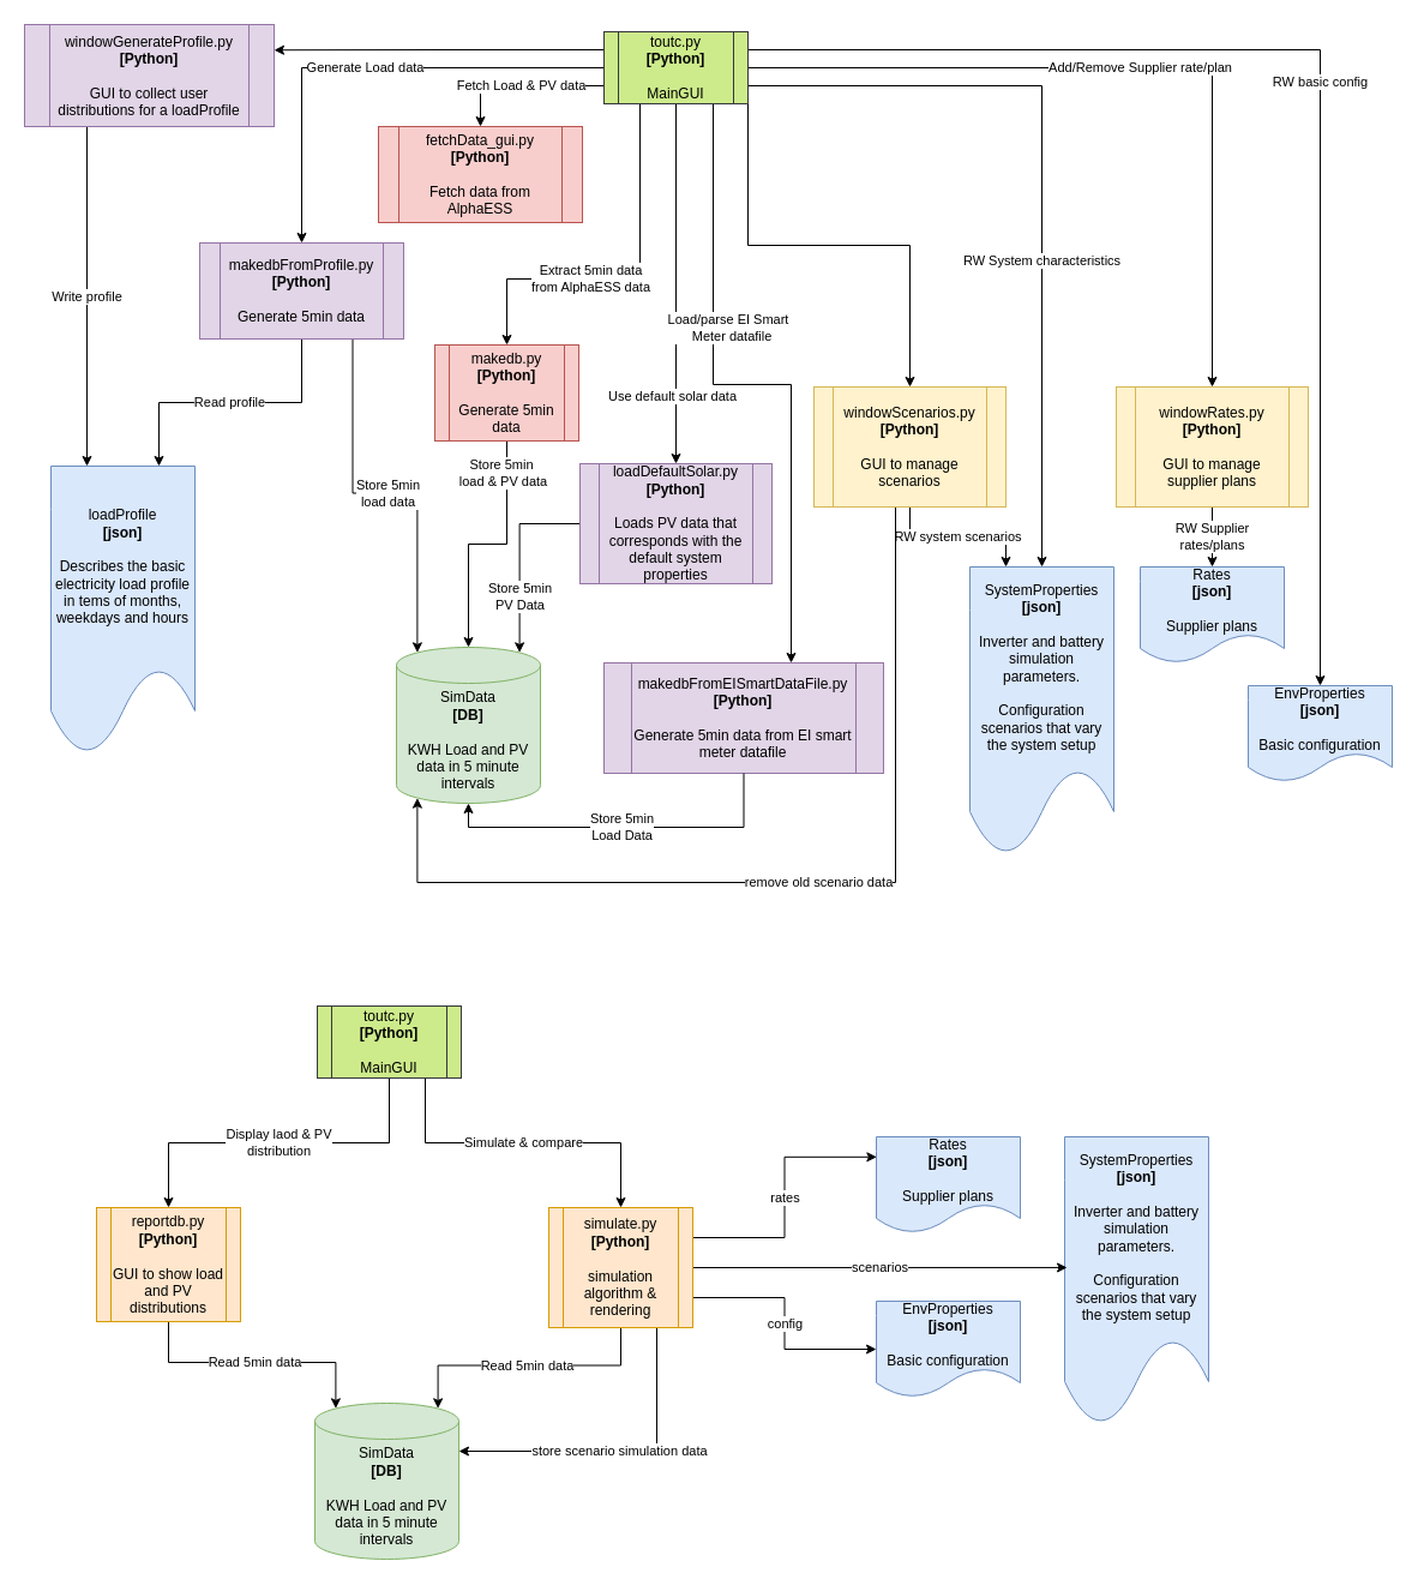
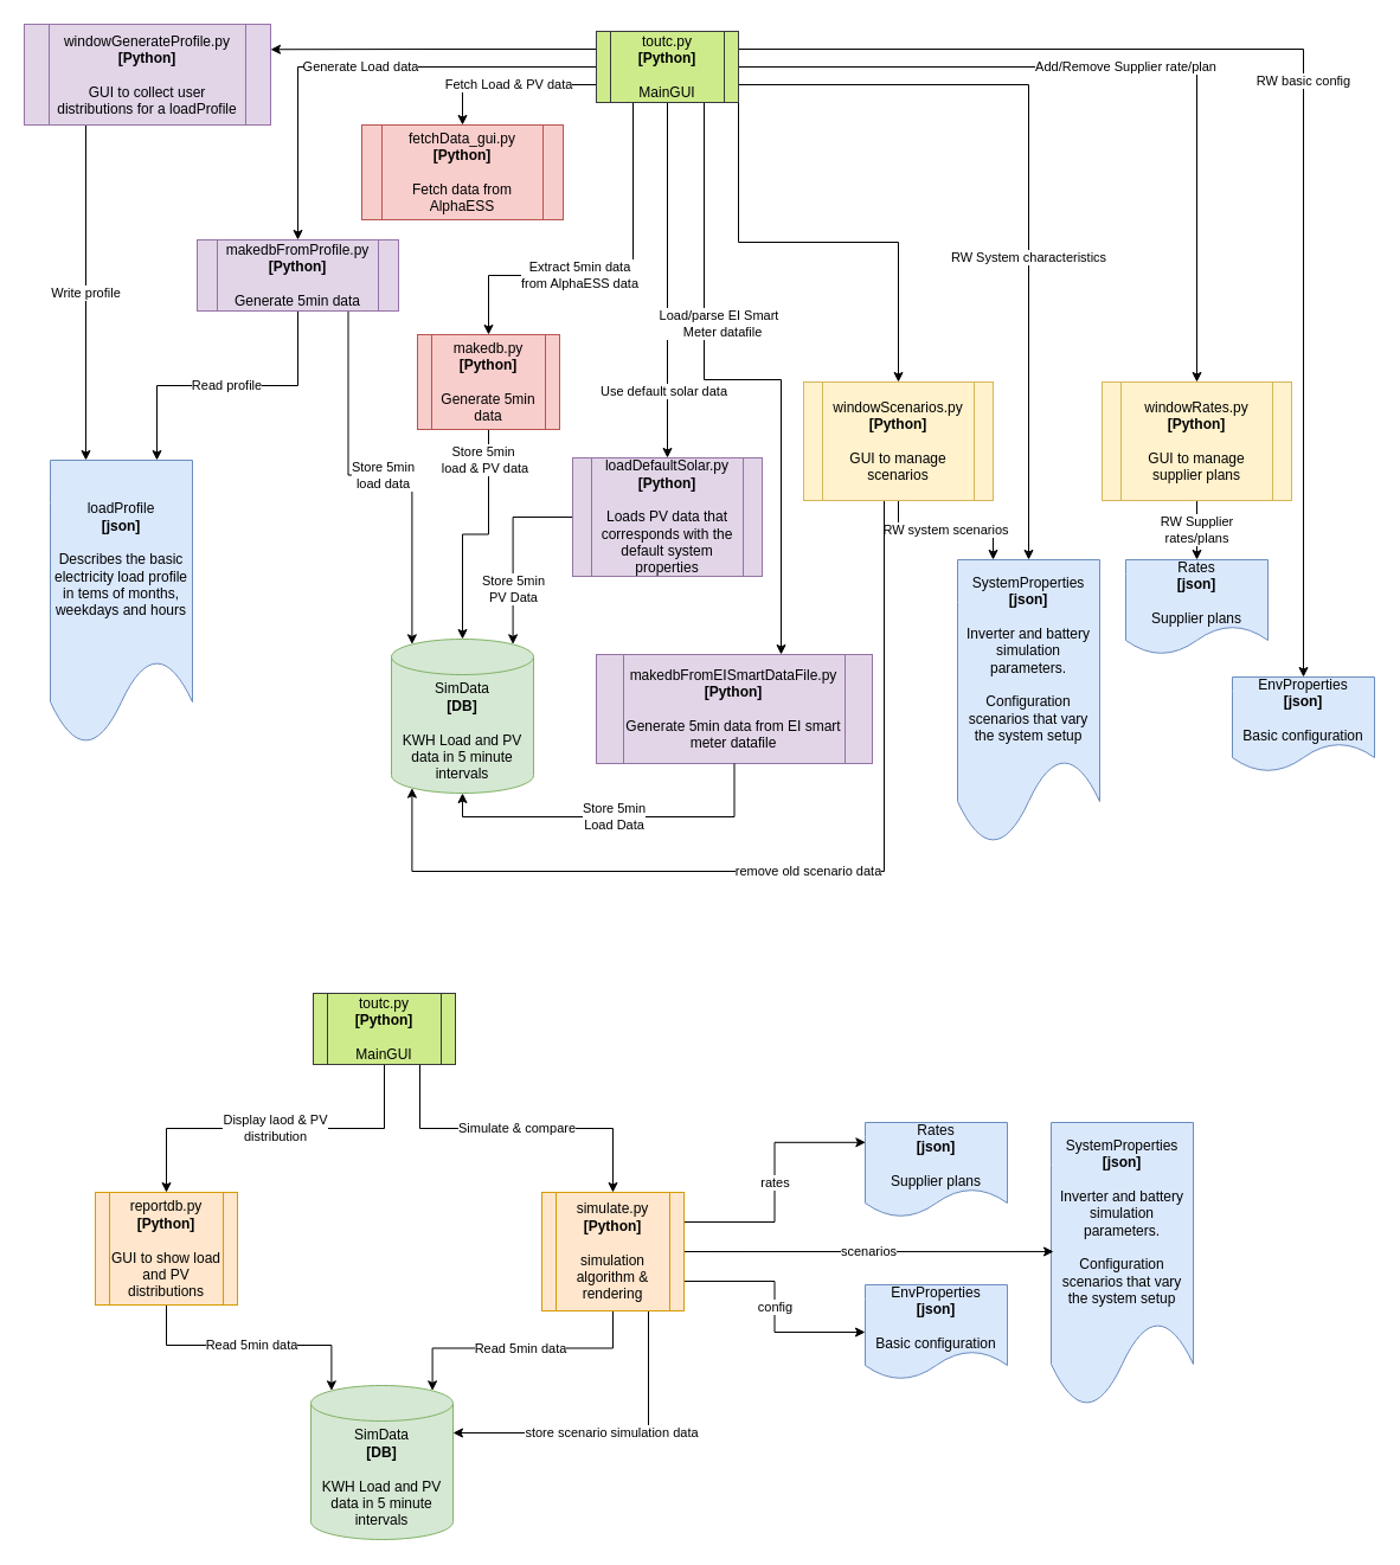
- <mxCell id="21" value="fetchData_gui.py&lt;br&gt;&lt;b&gt;[Python]&lt;/b&gt;&lt;br&gt;&lt;br&gt;Fetch data from AlphaESS" style="shape=process;whiteSpace=wrap;html=1;backgroundOutline=1;fillColor=#f8cecc;strokeColor=#b85450;" parent="1" vertex="1"><mxGeometry x="315" y="105" width="170" height="80" as="geometry" /></mxCell>
+ <mxCell id="21" value="fetchData_gui.py&lt;br&gt;&lt;b&gt;[Python]&lt;/b&gt;&lt;br&gt;&lt;br&gt;Fetch data from AlphaESS" style="shape=process;whiteSpace=wrap;html=1;backgroundOutline=1;fillColor=#f8cecc;strokeColor=#b85450;" parent="1" vertex="1"><mxGeometry x="305" y="105" width="170" height="80" as="geometry" /></mxCell>
- <mxCell id="20" value="makedbFromProfile.py&lt;br&gt;&lt;b&gt;[Python]&lt;/b&gt;&lt;br&gt;&lt;br&gt;Generate 5min data" style="shape=process;whiteSpace=wrap;html=1;backgroundOutline=1;fillColor=#e1d5e7;strokeColor=#9673a6;" parent="1" vertex="1"><mxGeometry x="166" y="202" width="170" height="80" as="geometry" /></mxCell>
+ <mxCell id="20" value="makedbFromProfile.py&lt;br&gt;&lt;b&gt;[Python]&lt;/b&gt;&lt;br&gt;&lt;br&gt;Generate 5min data" style="shape=process;whiteSpace=wrap;html=1;backgroundOutline=1;fillColor=#e1d5e7;strokeColor=#9673a6;" parent="1" vertex="1"><mxGeometry x="166" y="202" width="170" height="60" as="geometry" /></mxCell>
- <mxCell id="23" value="makedb.py&lt;br&gt;&lt;b&gt;[Python]&lt;/b&gt;&lt;br&gt;&lt;br&gt;Generate 5min data" style="shape=process;whiteSpace=wrap;html=1;backgroundOutline=1;fillColor=#f8cecc;strokeColor=#b85450;" parent="1" vertex="1"><mxGeometry x="362" y="287" width="120" height="80" as="geometry" /></mxCell>
+ <mxCell id="23" value="makedb.py&lt;br&gt;&lt;b&gt;[Python]&lt;/b&gt;&lt;br&gt;&lt;br&gt;Generate 5min data" style="shape=process;whiteSpace=wrap;html=1;backgroundOutline=1;fillColor=#f8cecc;strokeColor=#b85450;" parent="1" vertex="1"><mxGeometry x="352" y="282" width="120" height="80" as="geometry" /></mxCell>
